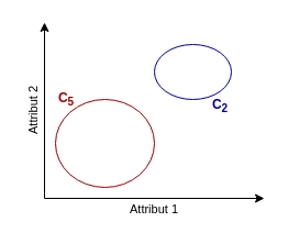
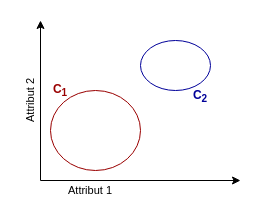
- <mxCell id="13" value="C&lt;sub&gt;5&lt;/sub&gt;" style="text;html=1;strokeColor=none;fillColor=none;align=center;verticalAlign=middle;whiteSpace=wrap;rounded=0;fontStyle=1;fontColor=#990000;" vertex="1" parent="1"><mxGeometry x="30" y="80" width="60" height="20" as="geometry" /></mxCell>
+ <mxCell id="13" value="C&lt;sub&gt;1&lt;/sub&gt;" style="text;html=1;strokeColor=none;fillColor=none;align=center;verticalAlign=middle;whiteSpace=wrap;rounded=0;fontStyle=1;fontColor=#990000;" vertex="1" parent="1"><mxGeometry x="30" y="80" width="60" height="20" as="geometry" /></mxCell>
- <mxCell id="6" value="Attribut 1" style="text;html=1;strokeColor=none;fillColor=none;align=center;verticalAlign=middle;whiteSpace=wrap;rounded=0;fontStyle=0;fontSize=11;" vertex="1" parent="1"><mxGeometry x="100" y="180" width="80" height="20" as="geometry" /></mxCell>
+ <mxCell id="6" value="Attribut 1" style="text;html=1;strokeColor=none;fillColor=none;align=center;verticalAlign=middle;whiteSpace=wrap;rounded=0;fontStyle=0;fontSize=11;" vertex="1" parent="1"><mxGeometry x="50" y="180" width="80" height="20" as="geometry" /></mxCell>
